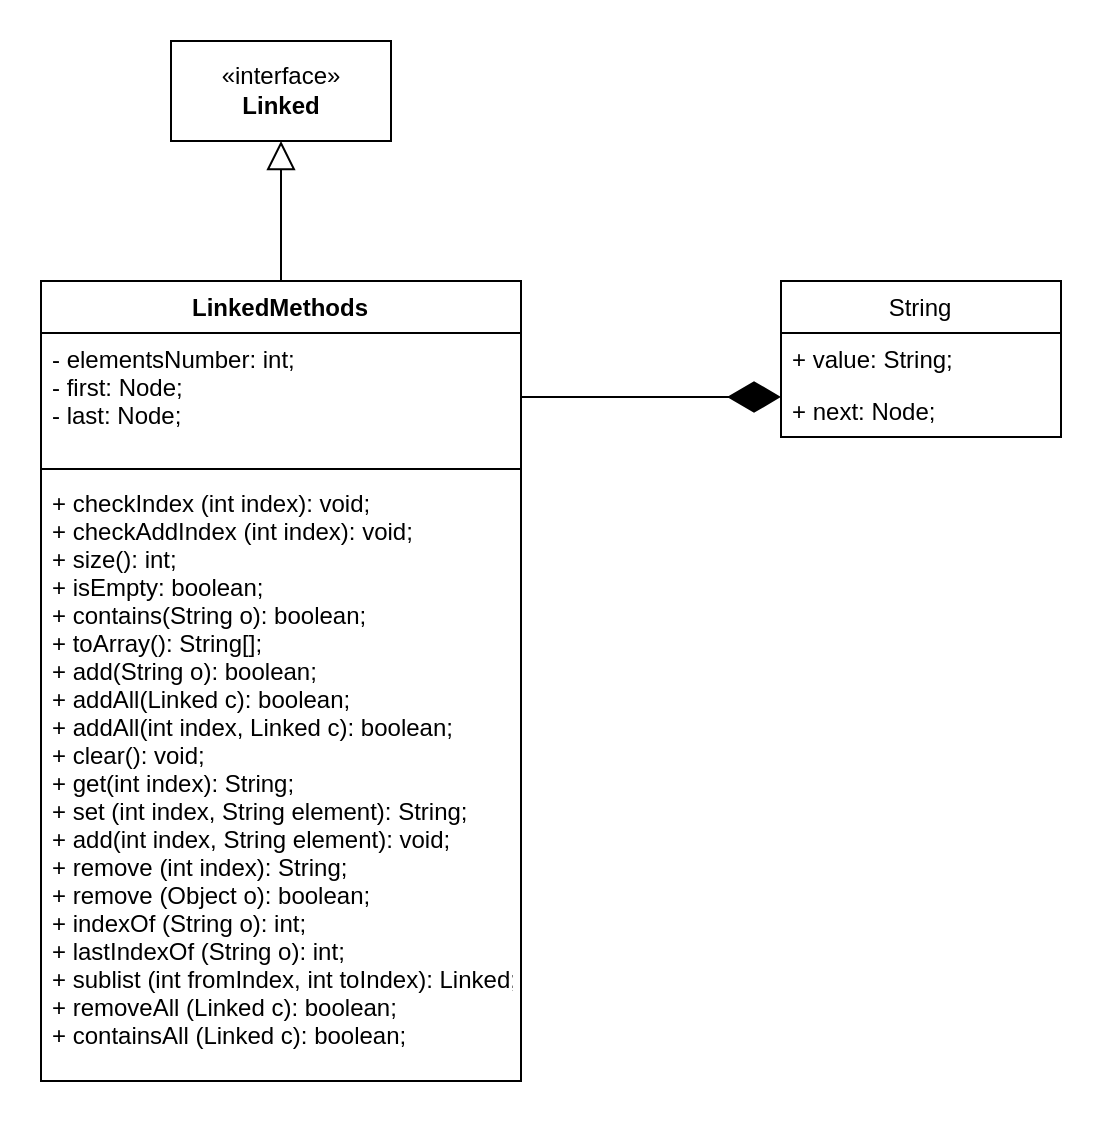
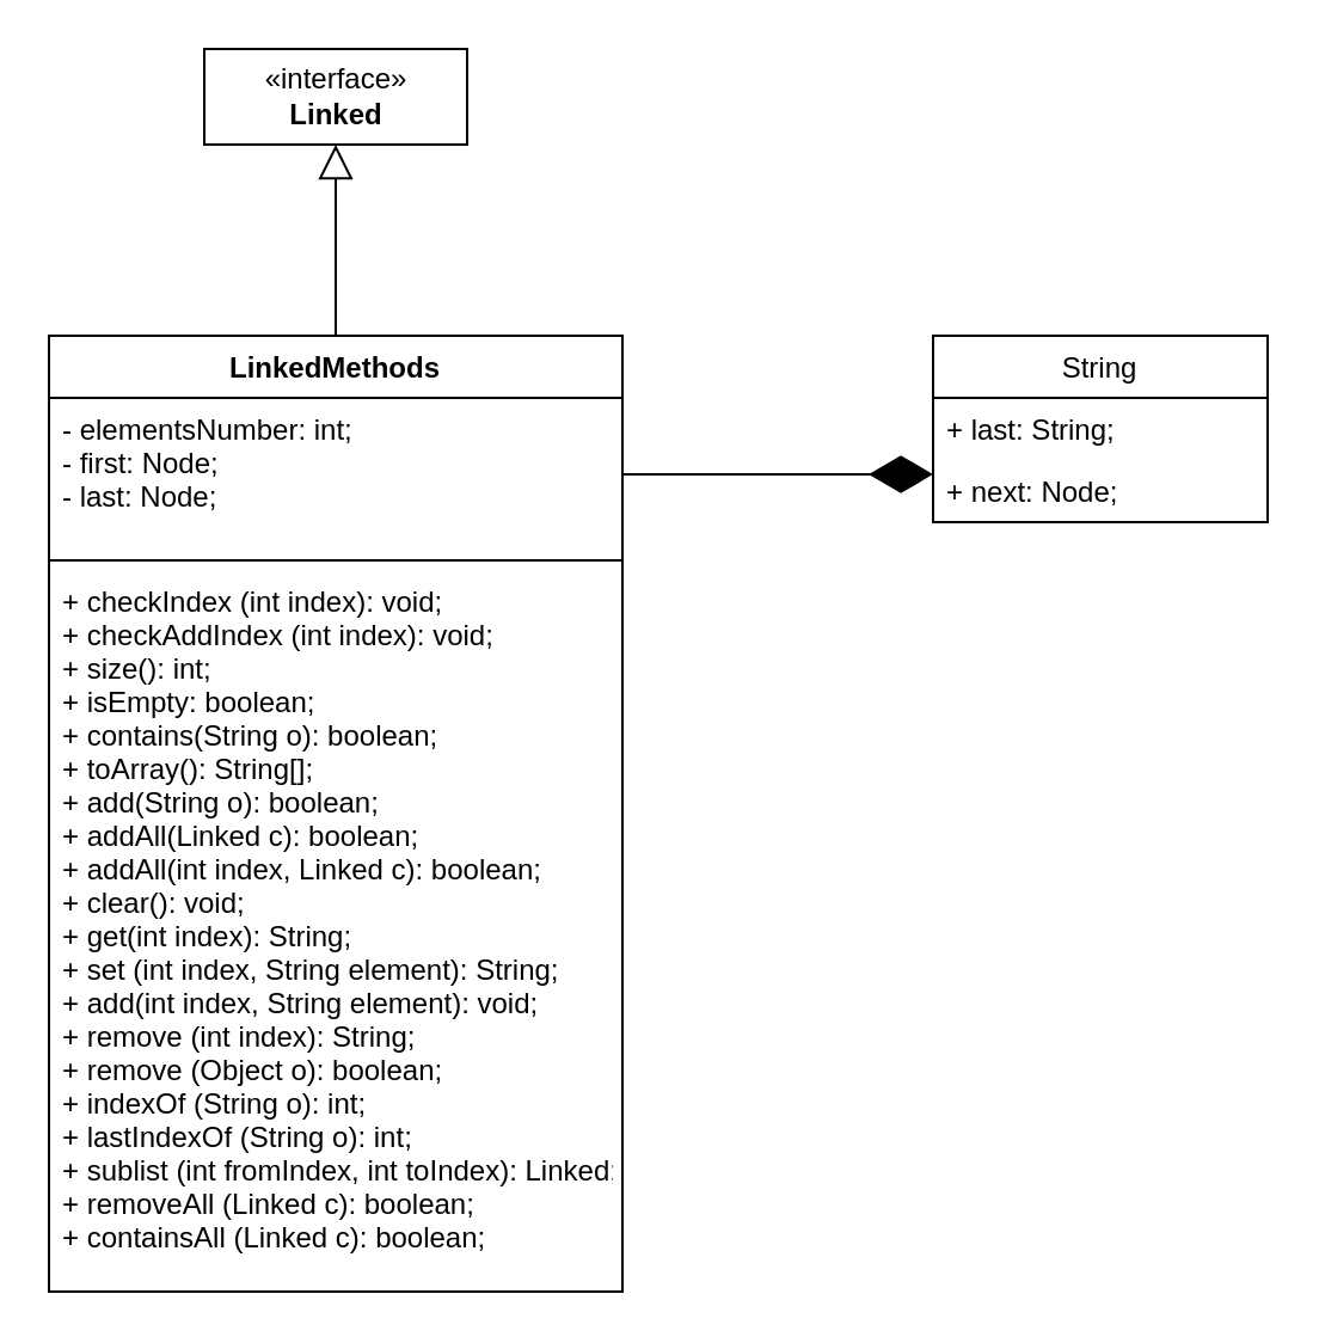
- <mxCell id="7" value="«interface»&lt;br&gt;&lt;b&gt;Linked&lt;/b&gt;" style="html=1;" vertex="1" parent="1"><mxGeometry x="85" y="20" width="110" height="50" as="geometry" /></mxCell>
+ <mxCell id="7" value="«interface»&lt;br&gt;&lt;b&gt;Linked&lt;/b&gt;" style="html=1;" vertex="1" parent="1"><mxGeometry x="85" y="20" width="110" height="40" as="geometry" /></mxCell>
- <mxCell id="10" value="+ value: String;" style="text;strokeColor=none;fillColor=none;align=left;verticalAlign=top;spacingLeft=4;spacingRight=4;overflow=hidden;rotatable=0;points=[[0,0.5],[1,0.5]];portConstraint=eastwest;" vertex="1" parent="9"><mxGeometry y="26" width="140" height="26" as="geometry" /></mxCell>
+ <mxCell id="10" value="+ last: String;" style="text;strokeColor=none;fillColor=none;align=left;verticalAlign=top;spacingLeft=4;spacingRight=4;overflow=hidden;rotatable=0;points=[[0,0.5],[1,0.5]];portConstraint=eastwest;" vertex="1" parent="9"><mxGeometry y="26" width="140" height="26" as="geometry" /></mxCell>
